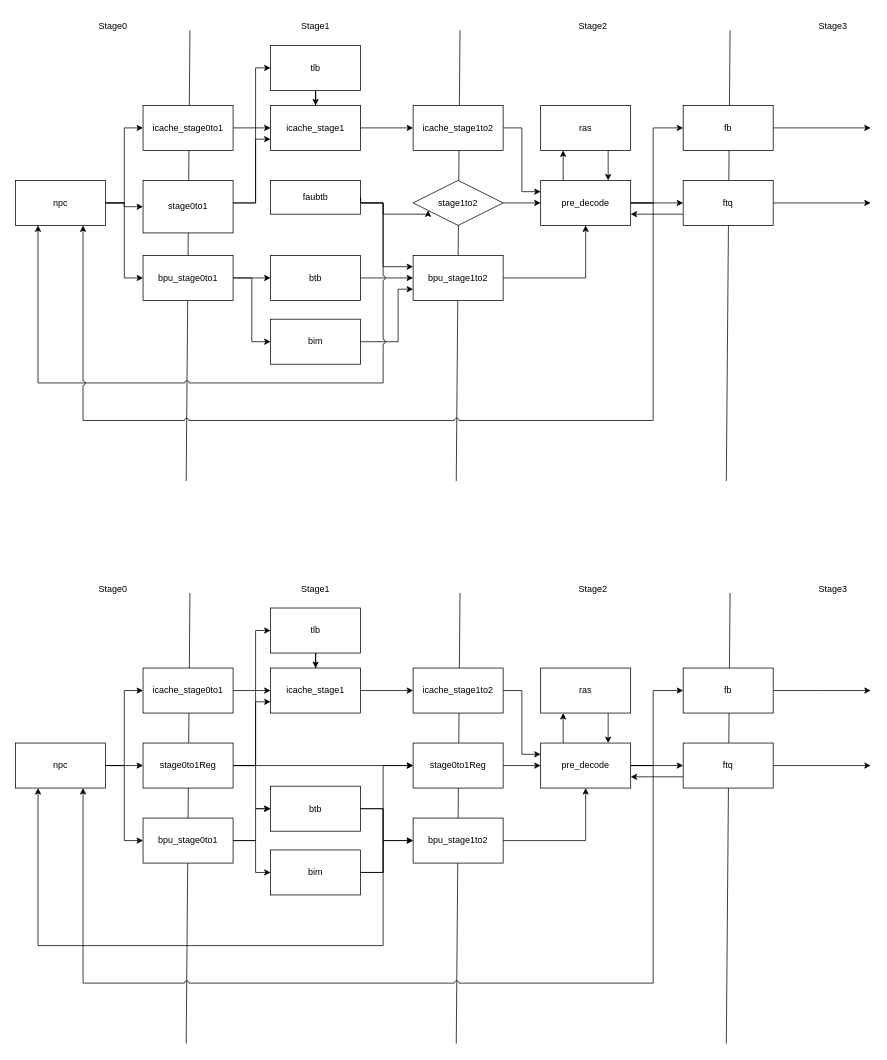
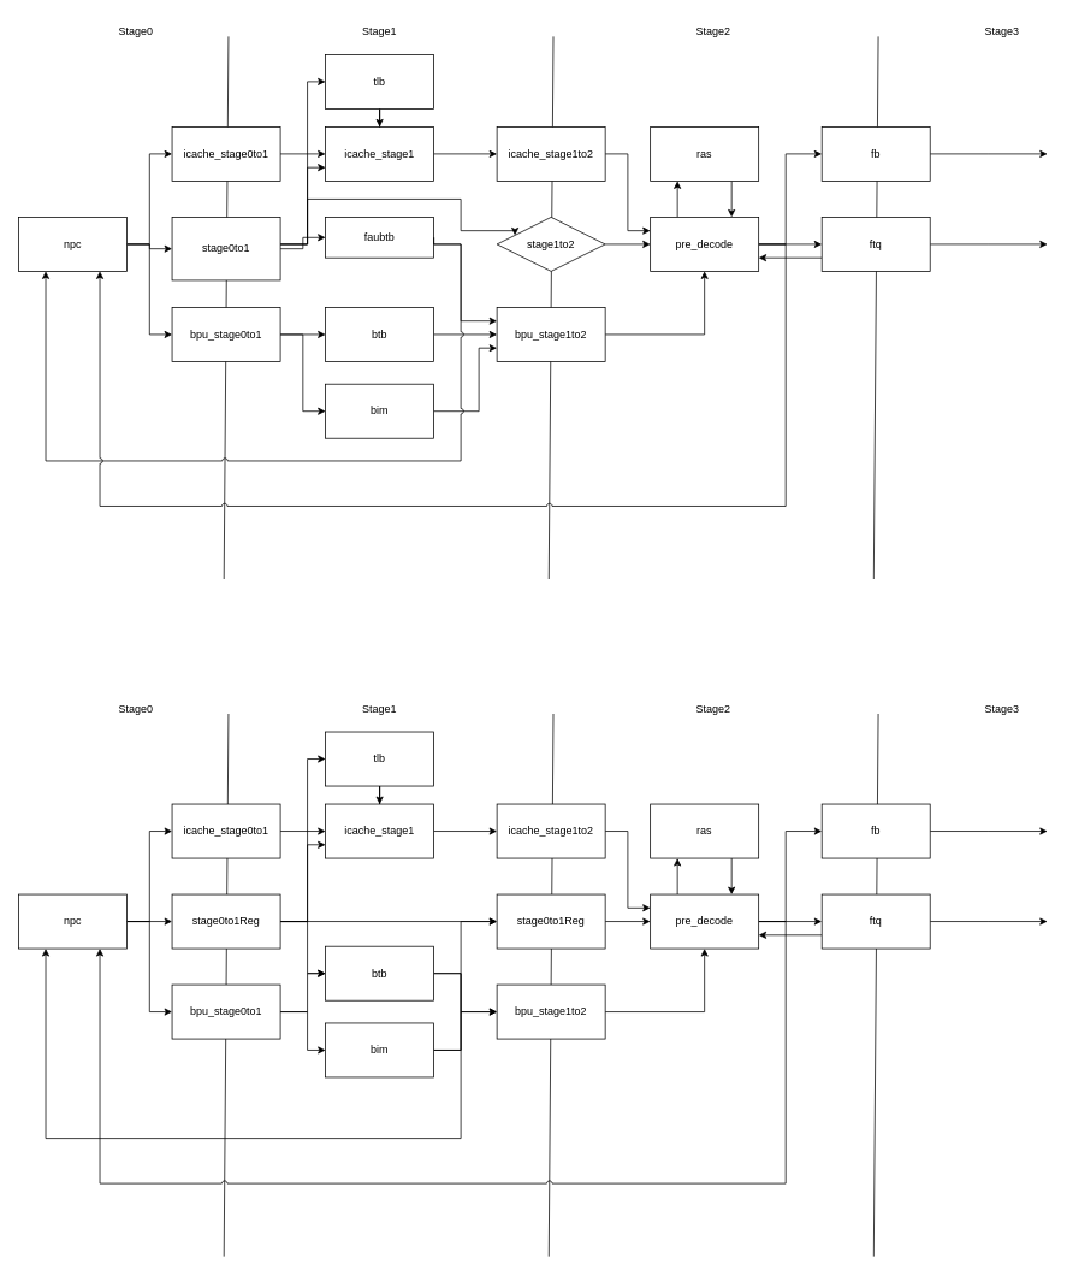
+ <mxCell id="12" style="edgeStyle=orthogonalEdgeStyle;rounded=0;orthogonalLoop=1;jettySize=auto;html=1;entryX=0;entryY=0.25;entryDx=0;entryDy=0;" parent="1" source="15" target="33" edge="1"><mxGeometry relative="1" as="geometry"><Array as="points"><mxPoint x="340" y="270" /><mxPoint x="340" y="220" /><mxPoint x="510" y="220" /><mxPoint x="510" y="255" /></Array></mxGeometry></mxCell>
+ <mxCell id="11" style="edgeStyle=orthogonalEdgeStyle;rounded=0;orthogonalLoop=1;jettySize=auto;html=1;entryX=0;entryY=0.5;entryDx=0;entryDy=0;" parent="1" source="15" target="21" edge="1"><mxGeometry relative="1" as="geometry" /></mxCell>
- <mxCell id="20" style="edgeStyle=orthogonalEdgeStyle;rounded=0;orthogonalLoop=1;jettySize=auto;html=1;entryX=0;entryY=0.75;entryDx=0;entryDy=0;" parent="1" source="21" target="33" edge="1"><mxGeometry relative="1" as="geometry"><Array as="points"><mxPoint x="510" y="270" /><mxPoint x="510" y="285" /></Array></mxGeometry></mxCell>
